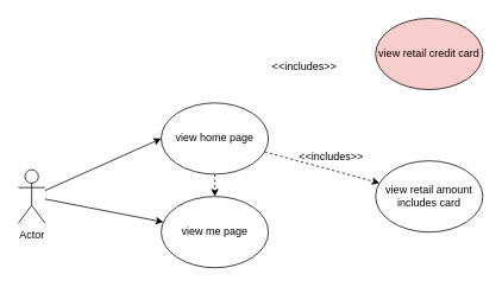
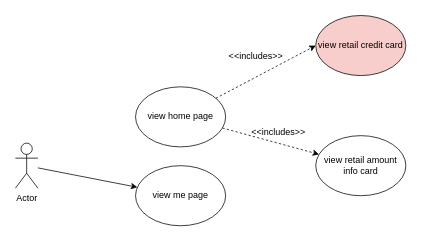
- <mxCell id="2" style="rounded=0;orthogonalLoop=1;jettySize=auto;html=1;entryX=0;entryY=0.5;entryDx=0;entryDy=0;" edge="1" parent="1" source="4" target="7"><mxGeometry relative="1" as="geometry" /></mxCell>
- <mxCell id="5" style="rounded=0;orthogonalLoop=1;jettySize=auto;html=1;dashed=1;" edge="1" parent="1" source="7" target="8"><mxGeometry relative="1" as="geometry" /></mxCell>
+ <mxCell id="5" style="rounded=0;orthogonalLoop=1;jettySize=auto;html=1;entryX=0;entryY=0.5;entryDx=0;entryDy=0;dashed=1;" edge="1" parent="1" source="7" target="9"><mxGeometry relative="1" as="geometry" /></mxCell>
- <mxCell id="10" value="view retail amount includes card" style="ellipse;whiteSpace=wrap;html=1;" vertex="1" parent="1"><mxGeometry x="420" y="180" width="120" height="80" as="geometry" /></mxCell>
+ <mxCell id="10" value="view retail amount info card" style="ellipse;whiteSpace=wrap;html=1;" vertex="1" parent="1"><mxGeometry x="420" y="180" width="120" height="80" as="geometry" /></mxCell>
